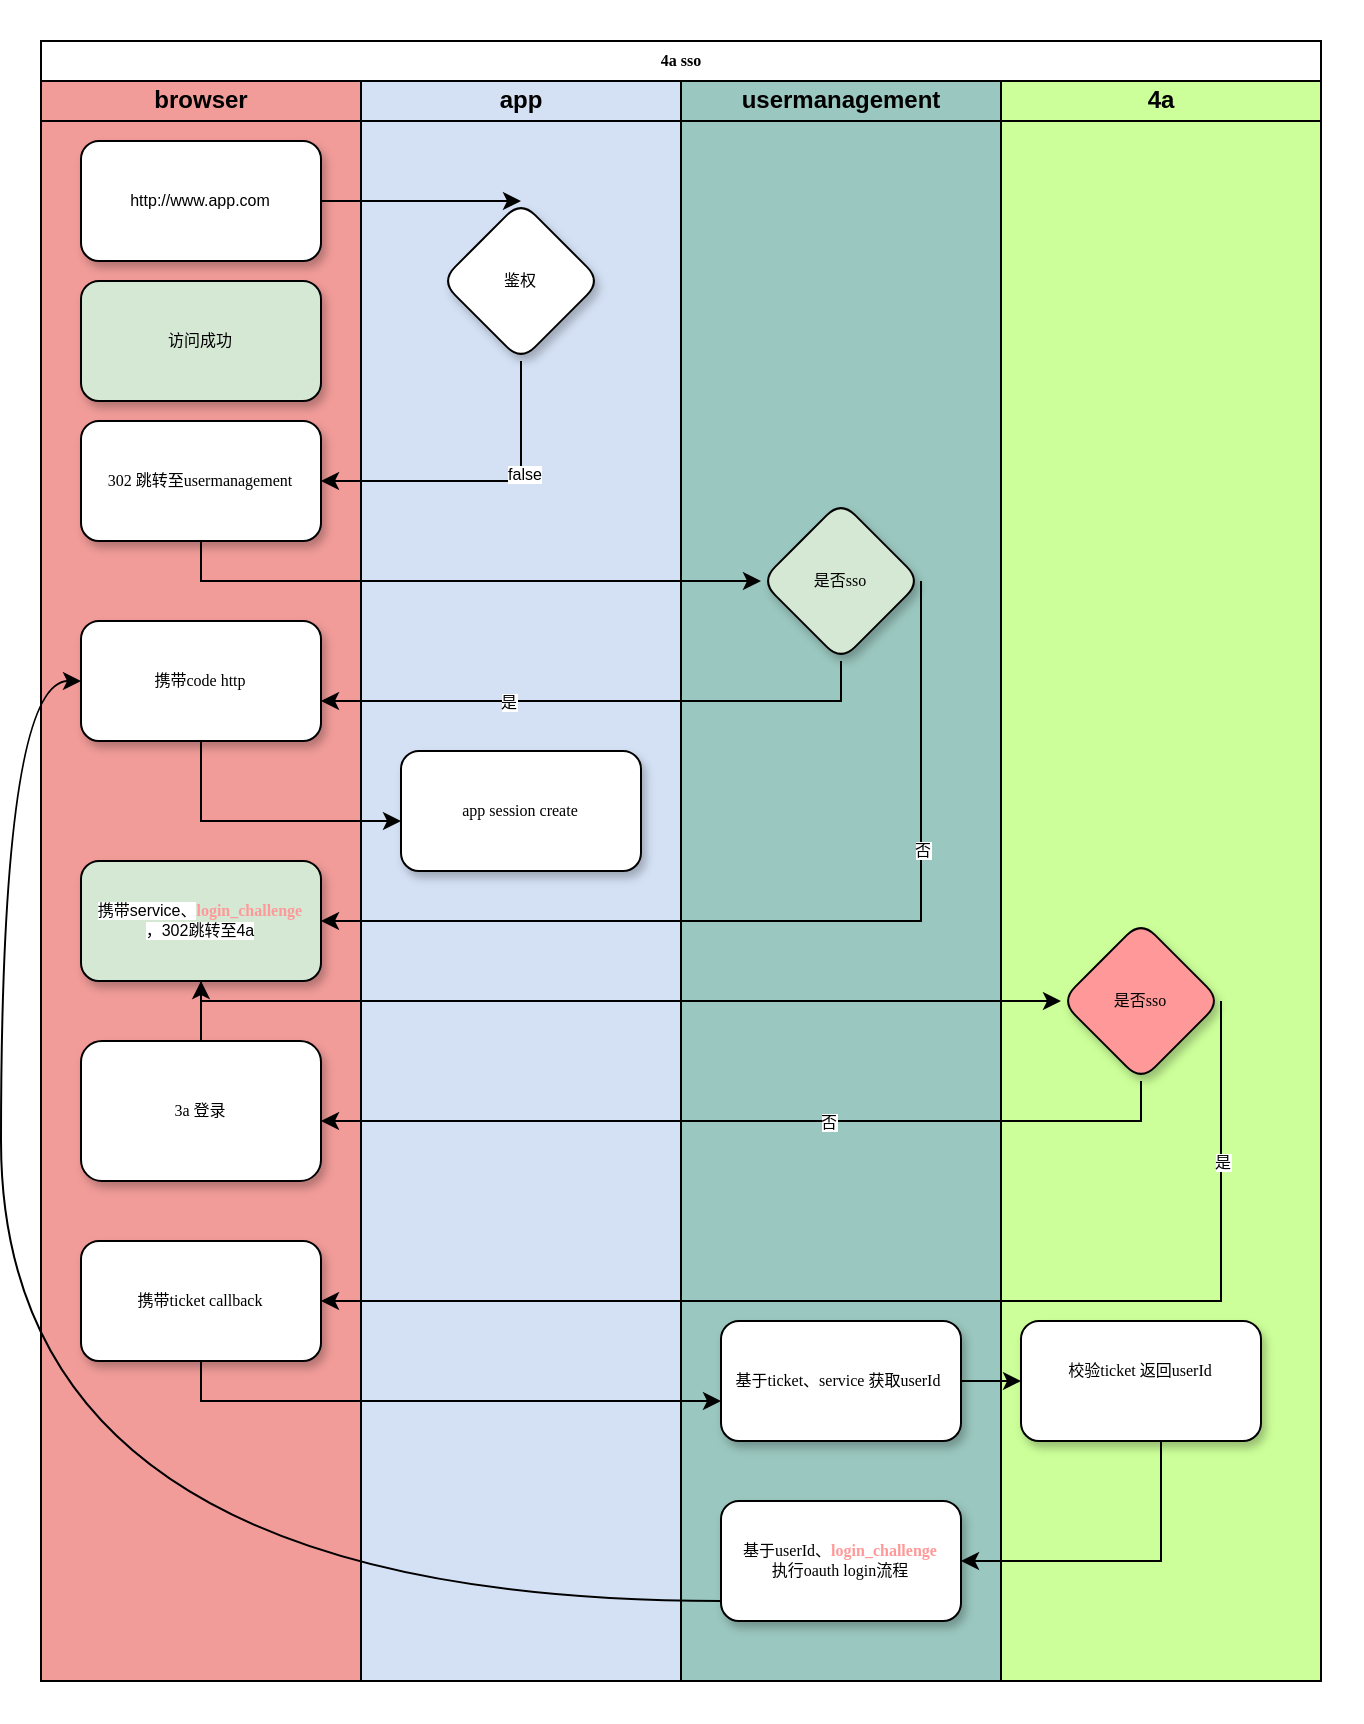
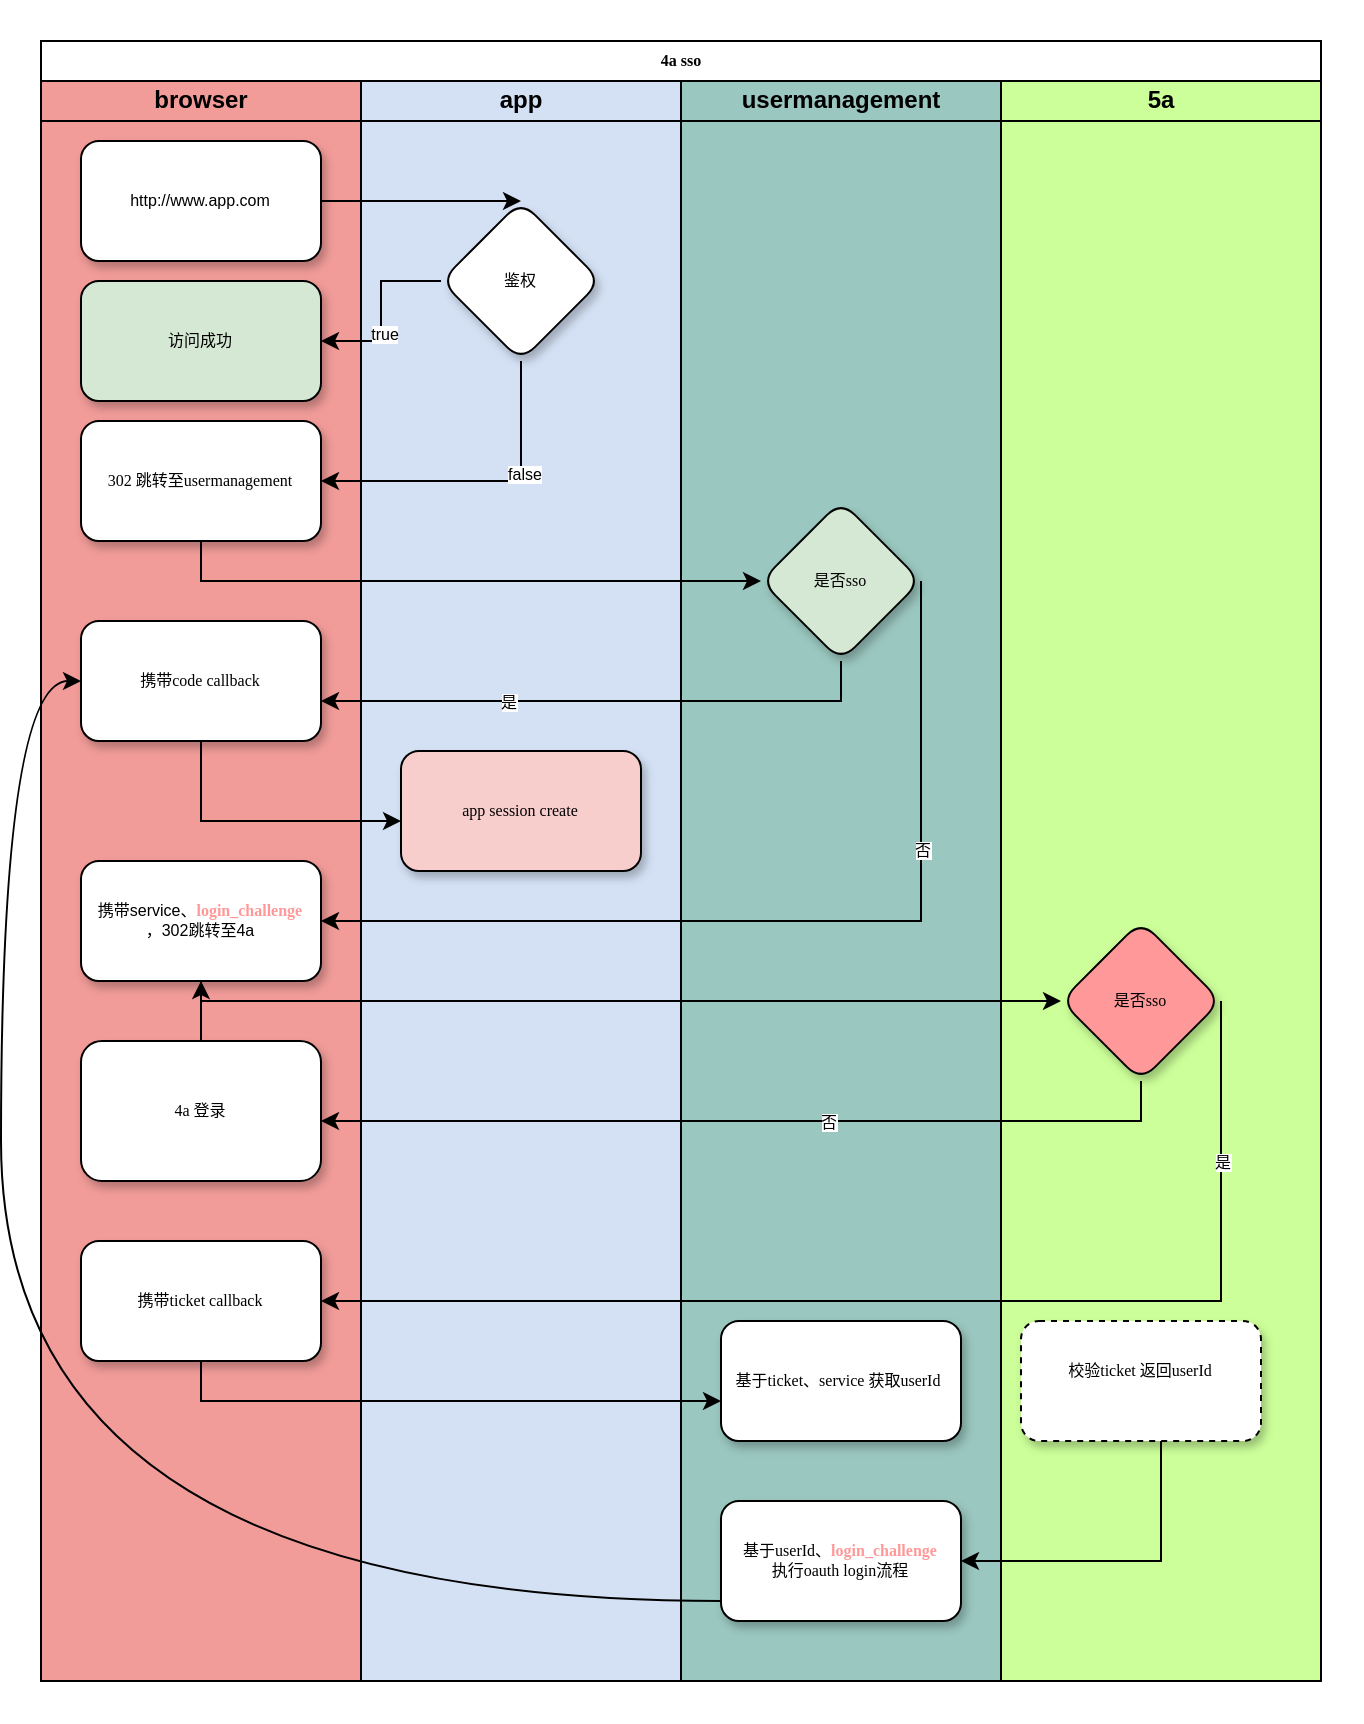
- <mxCell id="37" value="4a" style="swimlane;html=1;startSize=20;fillColor=#CCFF99;" vertex="1" parent="2"><mxGeometry x="480" y="20" width="160" height="800" as="geometry" /></mxCell>
+ <mxCell id="37" value="5a" style="swimlane;html=1;startSize=20;fillColor=#CCFF99;" vertex="1" parent="2"><mxGeometry x="480" y="20" width="160" height="800" as="geometry" /></mxCell>
+ <mxCell id="20" value="" style="edgeStyle=orthogonalEdgeStyle;rounded=0;orthogonalLoop=1;jettySize=auto;html=1;fontFamily=Helvetica;fontSize=8;" edge="1" parent="2" source="13" target="4"><mxGeometry relative="1" as="geometry" /></mxCell>
+ <mxCell id="21" value="true" style="edgeLabel;html=1;align=center;verticalAlign=middle;resizable=0;points=[];fontSize=8;fontFamily=Helvetica;" vertex="1" connectable="0" parent="20"><mxGeometry x="0.24" y="1" relative="1" as="geometry"><mxPoint as="offset" /></mxGeometry></mxCell>
- <mxCell id="6" value="携带code http" style="whiteSpace=wrap;html=1;fontSize=8;fontFamily=Verdana;rounded=1;shadow=1;labelBackgroundColor=none;strokeWidth=1;" vertex="1" parent="3"><mxGeometry x="20" y="270" width="120" height="60" as="geometry" /></mxCell>
+ <mxCell id="6" value="携带code callback" style="whiteSpace=wrap;html=1;fontSize=8;fontFamily=Verdana;rounded=1;shadow=1;labelBackgroundColor=none;strokeWidth=1;" vertex="1" parent="3"><mxGeometry x="20" y="270" width="120" height="60" as="geometry" /></mxCell>
- <mxCell id="14" value="app session create" style="whiteSpace=wrap;html=1;fontSize=8;fontFamily=Verdana;rounded=1;shadow=1;labelBackgroundColor=none;strokeWidth=1;" vertex="1" parent="12"><mxGeometry x="20" y="335" width="120" height="60" as="geometry" /></mxCell>
+ <mxCell id="14" value="app session create" style="whiteSpace=wrap;html=1;fontSize=8;fontFamily=Verdana;rounded=1;shadow=1;labelBackgroundColor=none;strokeWidth=1;fillColor=#f8cecc;" vertex="1" parent="12"><mxGeometry x="20" y="335" width="120" height="60" as="geometry" /></mxCell>
- <mxCell id="7" value="&lt;span style=&quot;font-family: Helvetica; background-color: rgb(255, 255, 255);&quot;&gt;携带service、&lt;/span&gt;&lt;b&gt;&lt;font color=&quot;#ff9999&quot;&gt;login_challenge&lt;/font&gt;&lt;/b&gt;&lt;span style=&quot;font-family: Helvetica; background-color: rgb(255, 255, 255);&quot;&gt;&lt;br&gt;，302跳转至4a&lt;/span&gt;" style="whiteSpace=wrap;html=1;fontSize=8;fontFamily=Verdana;rounded=1;shadow=1;labelBackgroundColor=none;strokeWidth=1;fillColor=#d5e8d4;" vertex="1" parent="3"><mxGeometry x="20" y="390" width="120" height="60" as="geometry" /></mxCell>
+ <mxCell id="7" value="&lt;span style=&quot;font-family: Helvetica; background-color: rgb(255, 255, 255);&quot;&gt;携带service、&lt;/span&gt;&lt;b&gt;&lt;font color=&quot;#ff9999&quot;&gt;login_challenge&lt;/font&gt;&lt;/b&gt;&lt;span style=&quot;font-family: Helvetica; background-color: rgb(255, 255, 255);&quot;&gt;&lt;br&gt;，302跳转至4a&lt;/span&gt;" style="whiteSpace=wrap;html=1;fontSize=8;fontFamily=Verdana;rounded=1;shadow=1;labelBackgroundColor=none;strokeWidth=1;" vertex="1" parent="3"><mxGeometry x="20" y="390" width="120" height="60" as="geometry" /></mxCell>
- <mxCell id="10" value="3a 登录" style="whiteSpace=wrap;html=1;fontSize=8;fontFamily=Verdana;rounded=1;shadow=1;labelBackgroundColor=none;strokeWidth=1;" vertex="1" parent="3"><mxGeometry x="20" y="480" width="120" height="70" as="geometry" /></mxCell>
+ <mxCell id="10" value="4a 登录" style="whiteSpace=wrap;html=1;fontSize=8;fontFamily=Verdana;rounded=1;shadow=1;labelBackgroundColor=none;strokeWidth=1;" vertex="1" parent="3"><mxGeometry x="20" y="480" width="120" height="70" as="geometry" /></mxCell>
- <mxCell id="34" value="" style="edgeStyle=orthogonalEdgeStyle;rounded=0;orthogonalLoop=1;jettySize=auto;html=1;fontFamily=Helvetica;fontSize=8;" edge="1" parent="2" source="17" target="39"><mxGeometry relative="1" as="geometry" /></mxCell>
- <mxCell id="39" value="校验ticket 返回userId&lt;br&gt;&amp;nbsp;" style="whiteSpace=wrap;html=1;fontSize=8;fontFamily=Verdana;rounded=1;shadow=1;labelBackgroundColor=none;strokeWidth=1;" vertex="1" parent="37"><mxGeometry x="10" y="620" width="120" height="60" as="geometry" /></mxCell>
+ <mxCell id="39" value="校验ticket 返回userId&lt;br&gt;&amp;nbsp;" style="whiteSpace=wrap;html=1;fontSize=8;fontFamily=Verdana;rounded=1;shadow=1;labelBackgroundColor=none;strokeWidth=1;dashed=1;" vertex="1" parent="37"><mxGeometry x="10" y="620" width="120" height="60" as="geometry" /></mxCell>
